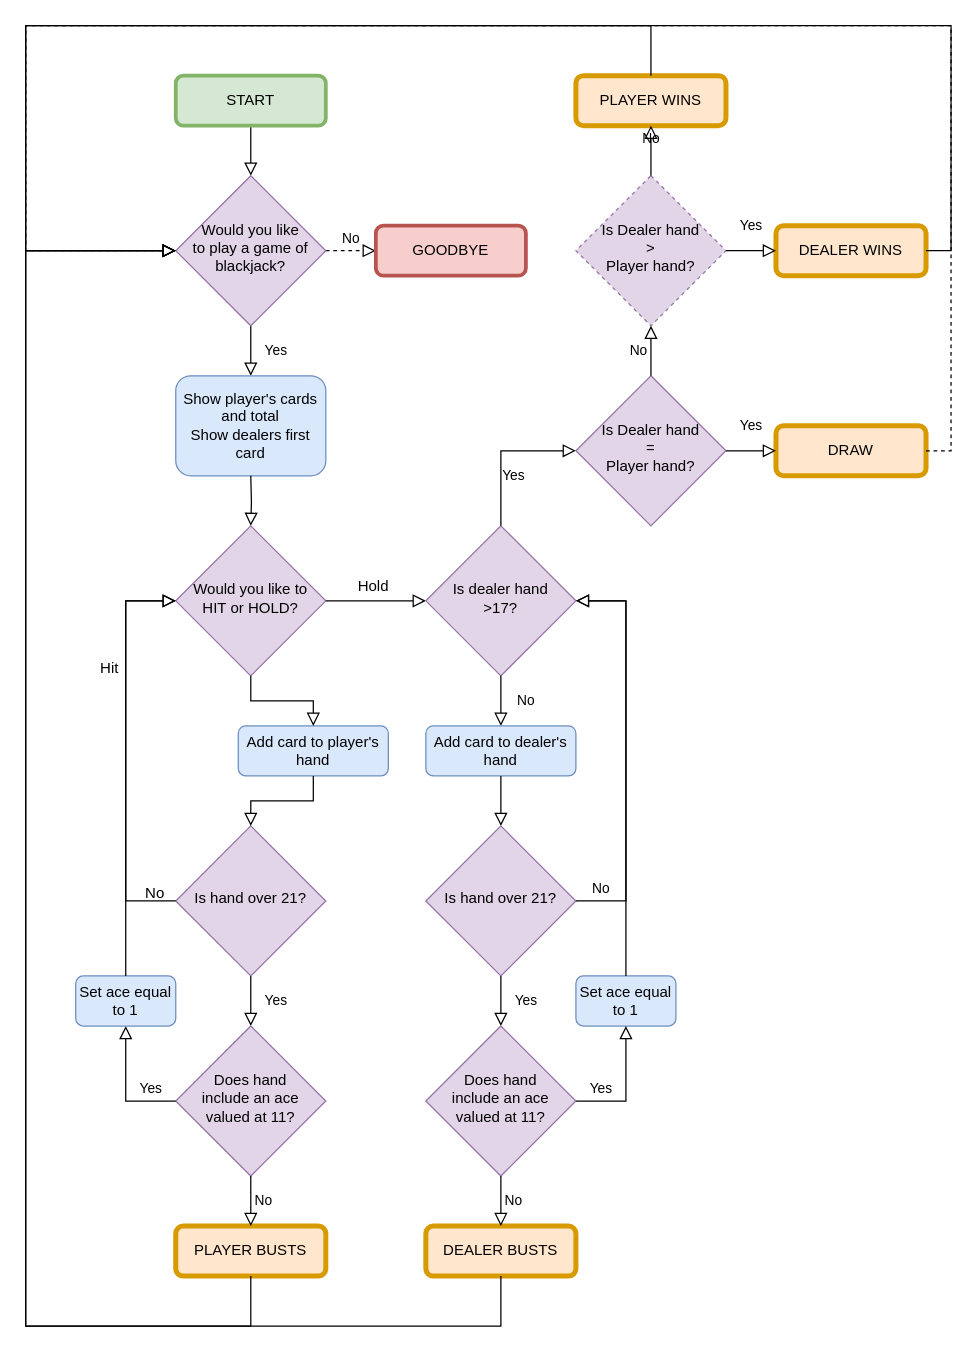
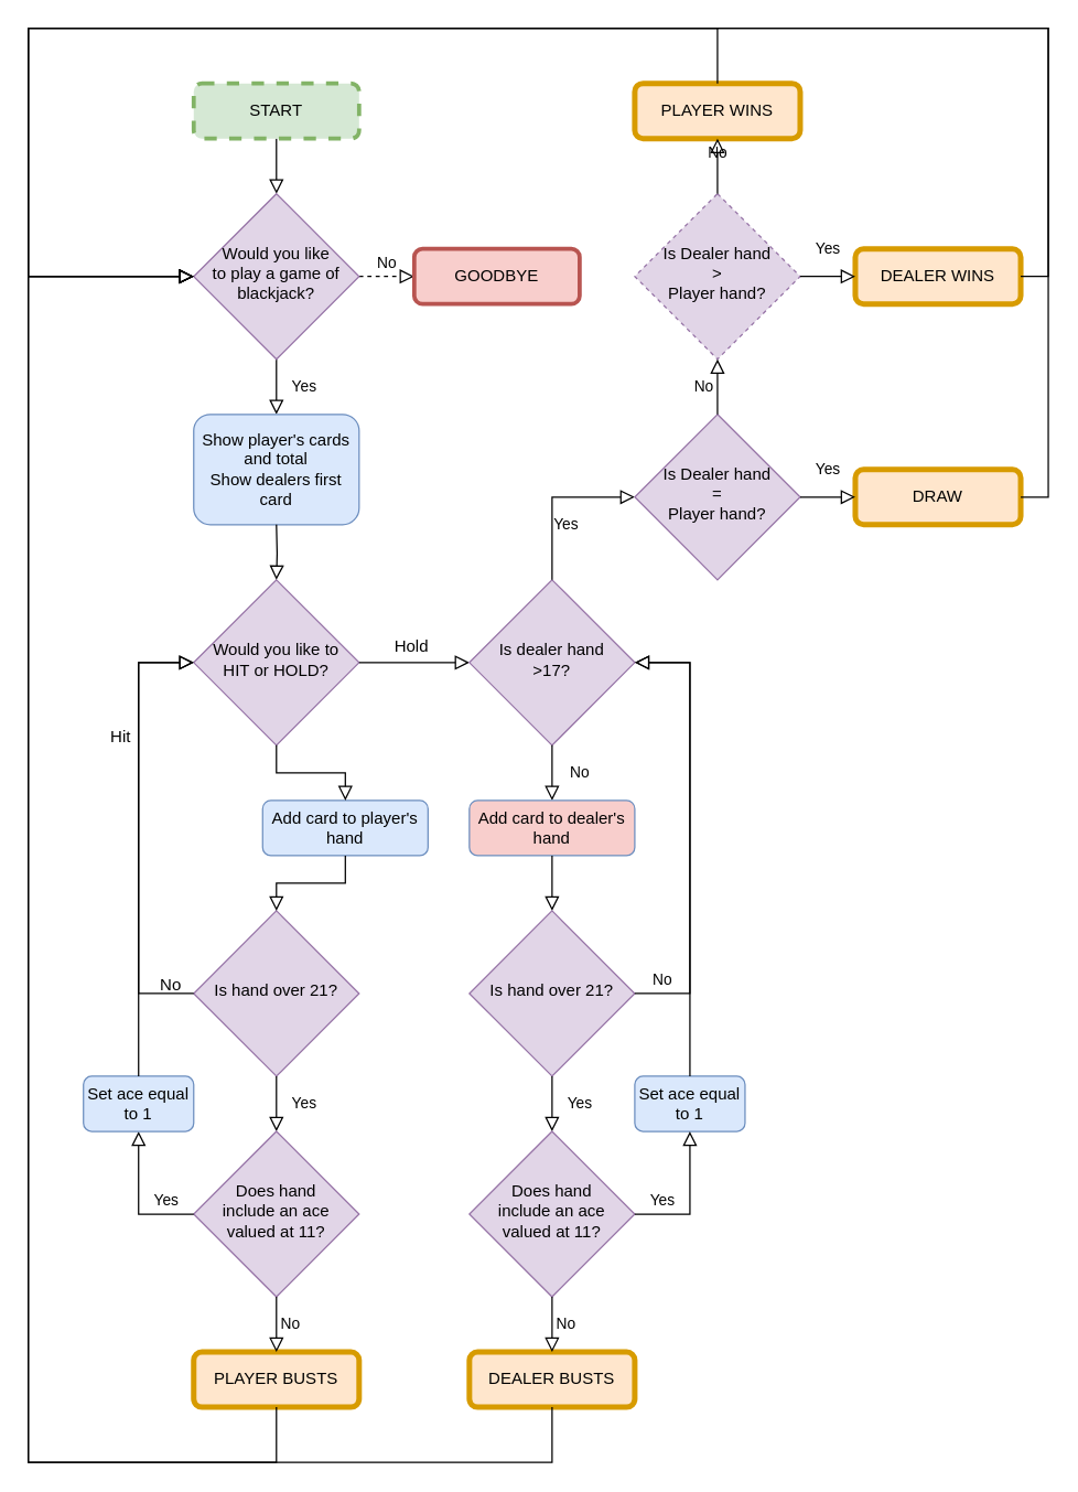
- <mxCell id="54" value="START" style="rounded=1;whiteSpace=wrap;html=1;fontSize=12;glass=0;strokeWidth=3;shadow=0;fillColor=#d5e8d4;strokeColor=#82b366;perimeterSpacing=0;" parent="1" vertex="1"><mxGeometry x="140" y="60" width="120" height="40" as="geometry" /></mxCell>
+ <mxCell id="54" value="START" style="rounded=1;whiteSpace=wrap;html=1;fontSize=12;glass=0;strokeWidth=3;shadow=0;fillColor=#d5e8d4;strokeColor=#82b366;perimeterSpacing=0;dashed=1;" parent="1" vertex="1"><mxGeometry x="140" y="60" width="120" height="40" as="geometry" /></mxCell>
- <mxCell id="52" value="" style="rounded=0;html=1;jettySize=auto;orthogonalLoop=1;fontSize=11;endArrow=block;endFill=0;endSize=8;strokeWidth=1;shadow=0;labelBackgroundColor=none;edgeStyle=orthogonalEdgeStyle;entryX=0;entryY=0.5;entryDx=0;entryDy=0;exitX=1;exitY=0.5;exitDx=0;exitDy=0;dashed=1;" edge="1" parent="1" source="43" target="5"><mxGeometry relative="1" as="geometry"><mxPoint x="770" y="360" as="sourcePoint" /><mxPoint x="770" y="400" as="targetPoint" /><Array as="points"><mxPoint x="760" y="360" /><mxPoint x="760" y="20" /><mxPoint x="20" y="20" /><mxPoint x="20" y="200" /></Array></mxGeometry></mxCell>
+ <mxCell id="52" value="" style="rounded=0;html=1;jettySize=auto;orthogonalLoop=1;fontSize=11;endArrow=block;endFill=0;endSize=8;strokeWidth=1;shadow=0;labelBackgroundColor=none;edgeStyle=orthogonalEdgeStyle;entryX=0;entryY=0.5;entryDx=0;entryDy=0;exitX=1;exitY=0.5;exitDx=0;exitDy=0;" edge="1" parent="1" source="43" target="5"><mxGeometry relative="1" as="geometry"><mxPoint x="770" y="360" as="sourcePoint" /><mxPoint x="770" y="400" as="targetPoint" /><Array as="points"><mxPoint x="760" y="360" /><mxPoint x="760" y="20" /><mxPoint x="20" y="20" /><mxPoint x="20" y="200" /></Array></mxGeometry></mxCell>
- <mxCell id="19" value="Add card to dealer's hand" style="rounded=1;whiteSpace=wrap;html=1;fontSize=12;glass=0;strokeWidth=1;shadow=0;fillColor=#dae8fc;strokeColor=#6c8ebf;" parent="1" vertex="1"><mxGeometry x="340" y="580" width="120" height="40" as="geometry" /></mxCell>
+ <mxCell id="19" value="Add card to dealer's hand" style="rounded=1;whiteSpace=wrap;html=1;fontSize=12;glass=0;strokeWidth=1;shadow=0;fillColor=#f8cecc;strokeColor=#6c8ebf;" parent="1" vertex="1"><mxGeometry x="340" y="580" width="120" height="40" as="geometry" /></mxCell>
